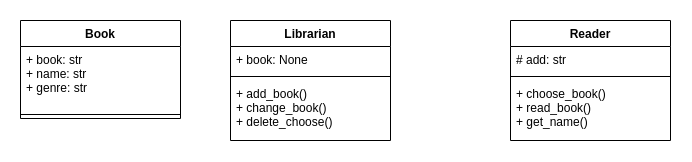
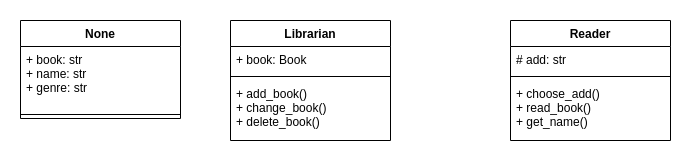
- <mxCell id="2" value="Book" style="swimlane;fontStyle=1;align=center;verticalAlign=top;childLayout=stackLayout;horizontal=1;startSize=26;horizontalStack=0;resizeParent=1;resizeParentMax=0;resizeLast=0;collapsible=1;marginBottom=0;" vertex="1" parent="1"><mxGeometry x="20" y="20" width="160" height="98" as="geometry" /></mxCell>
+ <mxCell id="2" value="None" style="swimlane;fontStyle=1;align=center;verticalAlign=top;childLayout=stackLayout;horizontal=1;startSize=26;horizontalStack=0;resizeParent=1;resizeParentMax=0;resizeLast=0;collapsible=1;marginBottom=0;" vertex="1" parent="1"><mxGeometry x="20" y="20" width="160" height="98" as="geometry" /></mxCell>
- <mxCell id="10" value="+ book: None" style="text;strokeColor=none;fillColor=none;align=left;verticalAlign=top;spacingLeft=4;spacingRight=4;overflow=hidden;rotatable=0;points=[[0,0.5],[1,0.5]];portConstraint=eastwest;" vertex="1" parent="9"><mxGeometry y="26" width="160" height="26" as="geometry" /></mxCell>
+ <mxCell id="10" value="+ book: Book" style="text;strokeColor=none;fillColor=none;align=left;verticalAlign=top;spacingLeft=4;spacingRight=4;overflow=hidden;rotatable=0;points=[[0,0.5],[1,0.5]];portConstraint=eastwest;" vertex="1" parent="9"><mxGeometry y="26" width="160" height="26" as="geometry" /></mxCell>
- <mxCell id="12" value="+ add_book()&#10;+ change_book()&#10;+ delete_choose()" style="text;strokeColor=none;fillColor=none;align=left;verticalAlign=top;spacingLeft=4;spacingRight=4;overflow=hidden;rotatable=0;points=[[0,0.5],[1,0.5]];portConstraint=eastwest;" vertex="1" parent="9"><mxGeometry y="60" width="160" height="60" as="geometry" /></mxCell>
+ <mxCell id="12" value="+ add_book()&#10;+ change_book()&#10;+ delete_book()" style="text;strokeColor=none;fillColor=none;align=left;verticalAlign=top;spacingLeft=4;spacingRight=4;overflow=hidden;rotatable=0;points=[[0,0.5],[1,0.5]];portConstraint=eastwest;" vertex="1" parent="9"><mxGeometry y="60" width="160" height="60" as="geometry" /></mxCell>
- <mxCell id="8" value="+ choose_book()&#10;+ read_book()&#10;+ get_name()" style="text;strokeColor=none;fillColor=none;align=left;verticalAlign=top;spacingLeft=4;spacingRight=4;overflow=hidden;rotatable=0;points=[[0,0.5],[1,0.5]];portConstraint=eastwest;" vertex="1" parent="5"><mxGeometry y="60" width="160" height="60" as="geometry" /></mxCell>
+ <mxCell id="8" value="+ choose_add()&#10;+ read_book()&#10;+ get_name()" style="text;strokeColor=none;fillColor=none;align=left;verticalAlign=top;spacingLeft=4;spacingRight=4;overflow=hidden;rotatable=0;points=[[0,0.5],[1,0.5]];portConstraint=eastwest;" vertex="1" parent="5"><mxGeometry y="60" width="160" height="60" as="geometry" /></mxCell>
